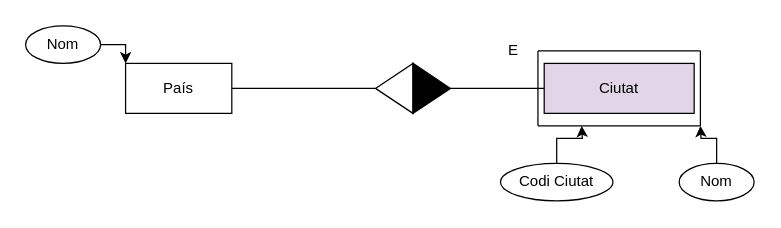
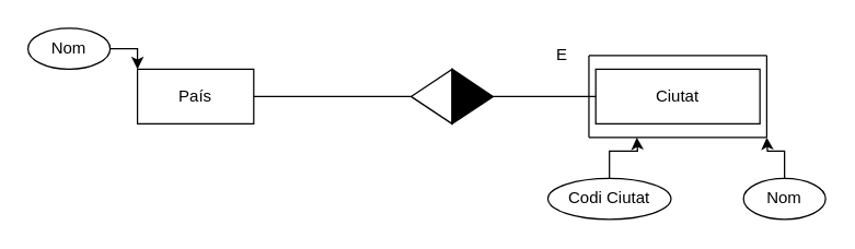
- <mxCell id="6" value="Ciutat" style="rounded=0;whiteSpace=wrap;html=1;fillColor=#e1d5e7;" vertex="1" parent="1"><mxGeometry x="435" y="50" width="120" height="40" as="geometry" /></mxCell>
+ <mxCell id="6" value="Ciutat" style="rounded=0;whiteSpace=wrap;html=1;" vertex="1" parent="1"><mxGeometry x="435" y="50" width="120" height="40" as="geometry" /></mxCell>
